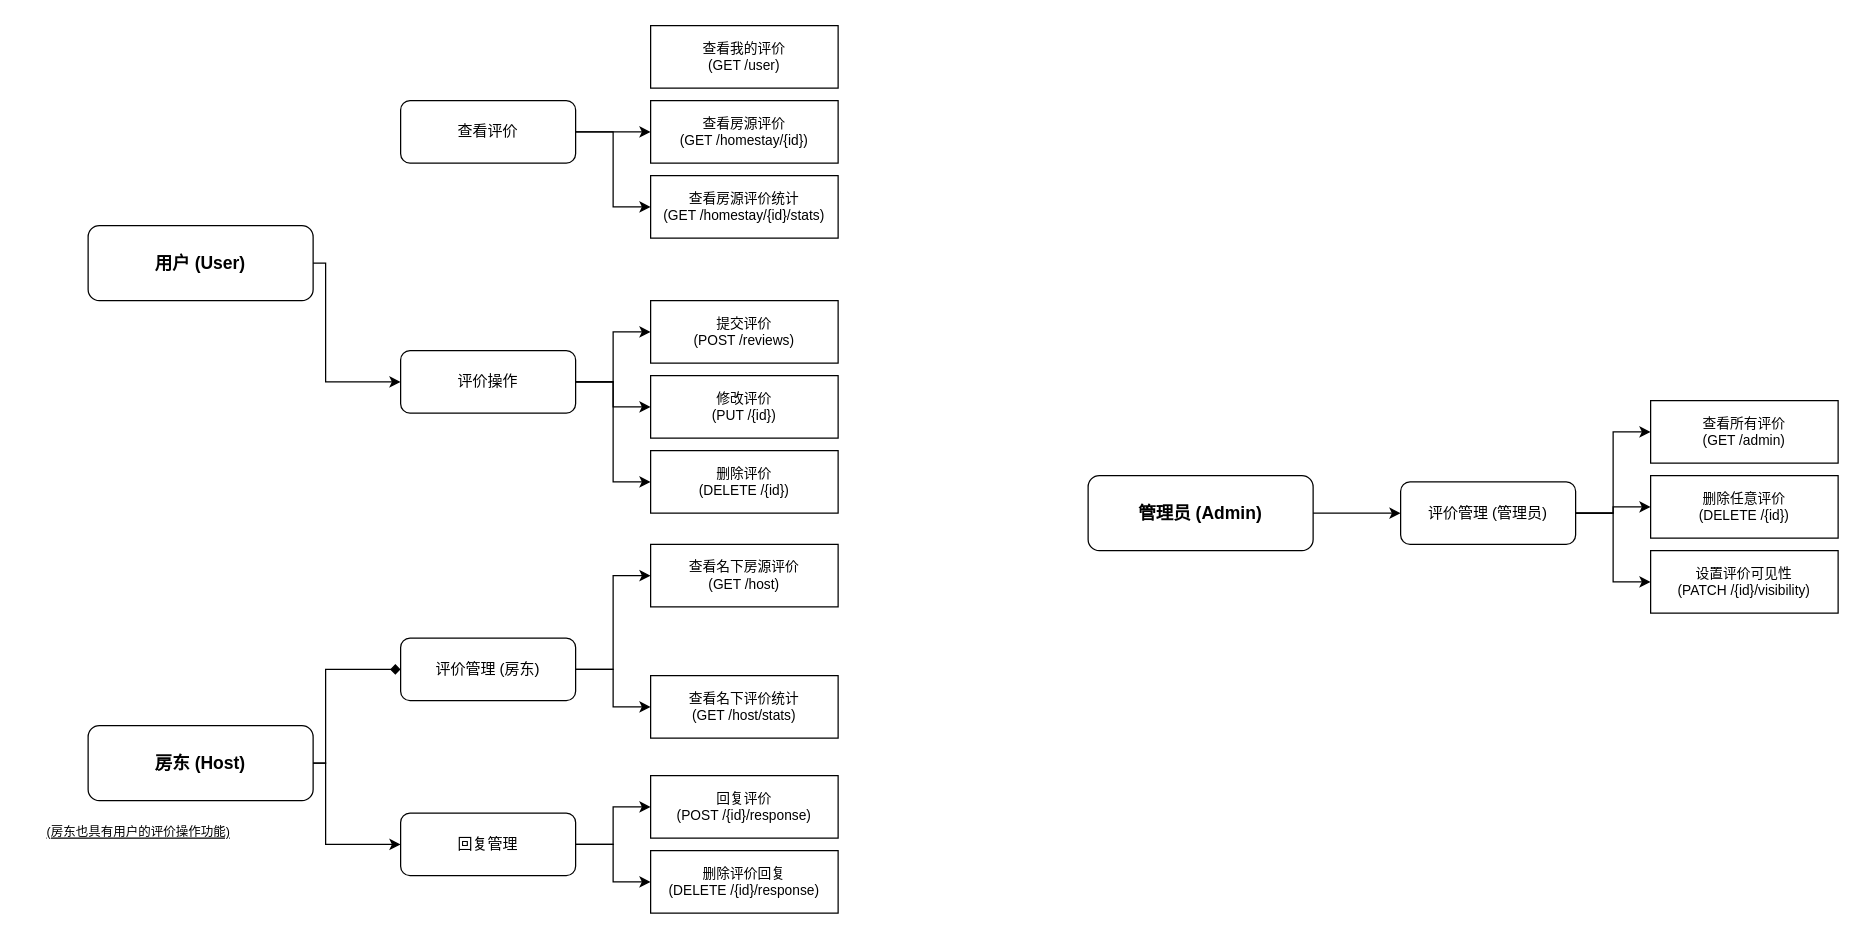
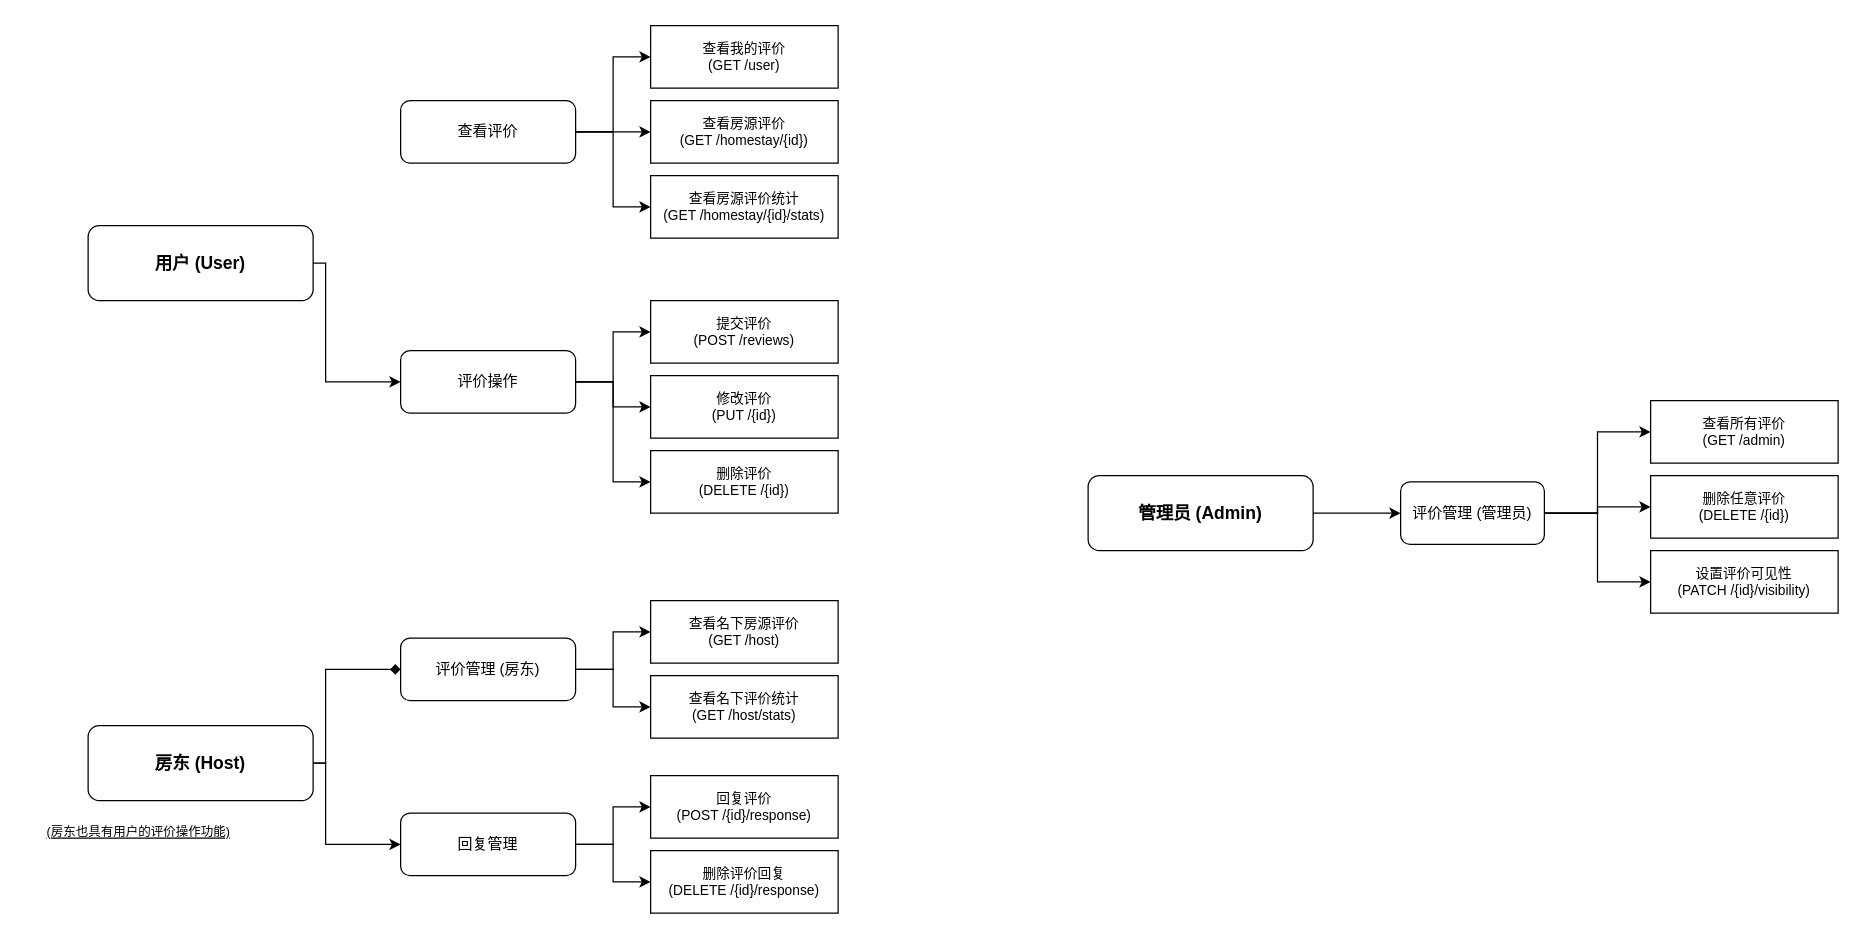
+ <mxCell id="12" value="" style="edgeStyle=orthogonalEdgeStyle;rounded=0;orthogonalLoop=1;jettySize=auto;html=1;entryX=0;entryY=0.5;entryDx=0;entryDy=0;" parent="1" source="3" target="5" edge="1"><mxGeometry relative="1" as="geometry" /></mxCell>
- <mxCell id="33" value="评价管理 (管理员)" style="rounded=1;whiteSpace=wrap;html=1;fontSize=12;labelBackgroundColor=none;" parent="1" vertex="1"><mxGeometry x="1120" y="385" width="140" height="50" as="geometry" /></mxCell>
+ <mxCell id="33" value="评价管理 (管理员)" style="rounded=1;whiteSpace=wrap;html=1;fontSize=12;labelBackgroundColor=none;" parent="1" vertex="1"><mxGeometry x="1120" y="385" width="115" height="50" as="geometry" /></mxCell>
- <mxCell id="21" value="查看名下房源评价&#10;(GET /host)" style="rounded=0;whiteSpace=wrap;html=1;fontSize=11;labelBackgroundColor=none;" parent="1" vertex="1"><mxGeometry x="520" y="435" width="150" height="50" as="geometry" /></mxCell>
+ <mxCell id="21" value="查看名下房源评价&#10;(GET /host)" style="rounded=0;whiteSpace=wrap;html=1;fontSize=11;labelBackgroundColor=none;" parent="1" vertex="1"><mxGeometry x="520" y="480" width="150" height="50" as="geometry" /></mxCell>
